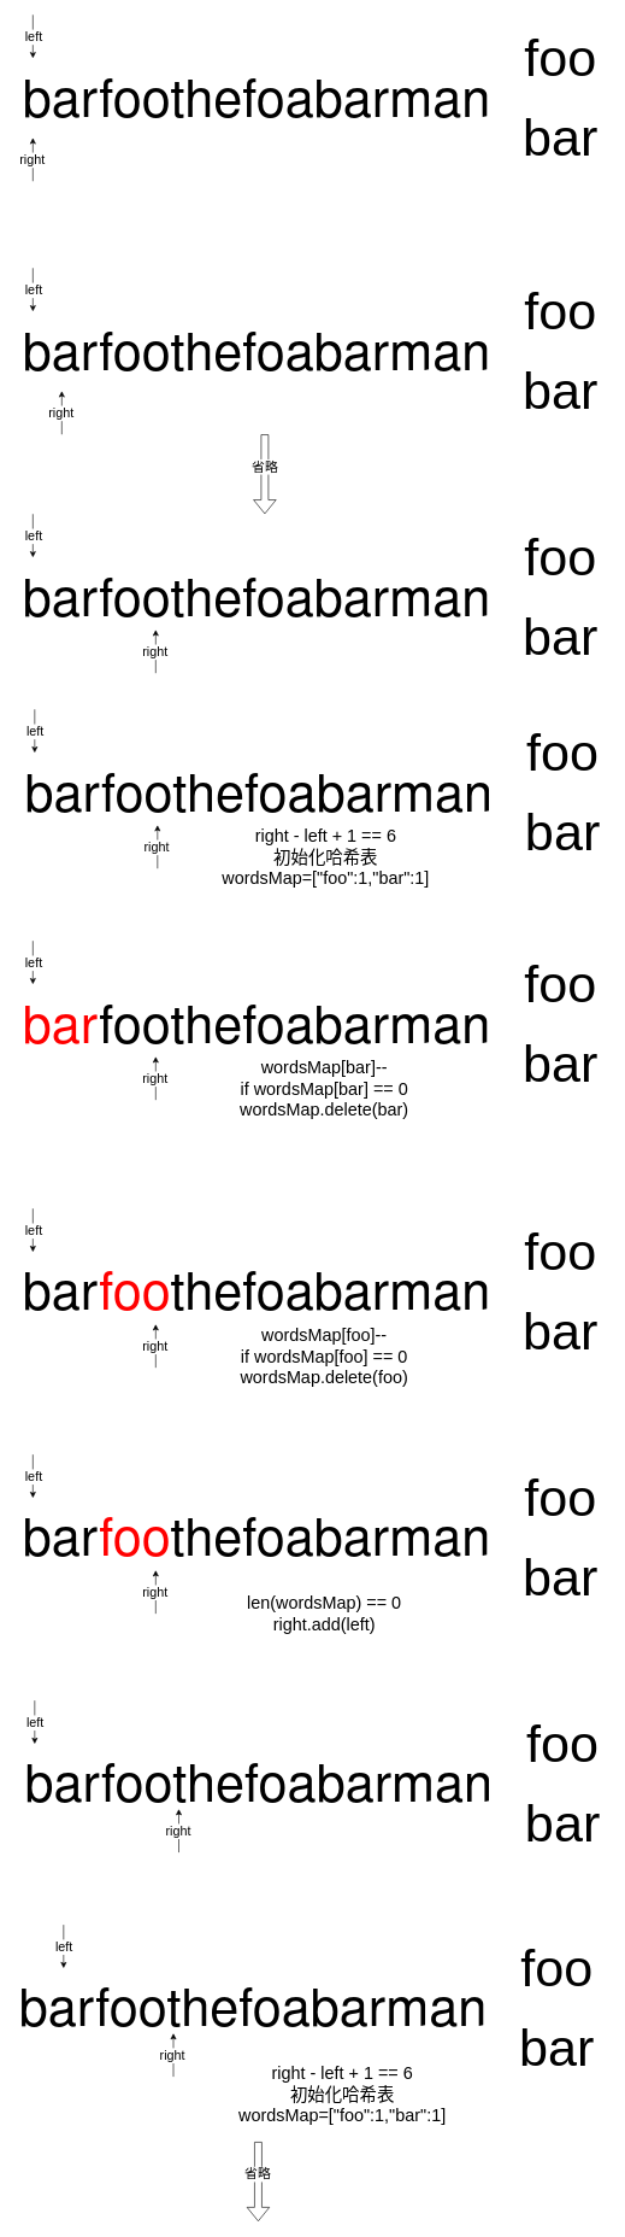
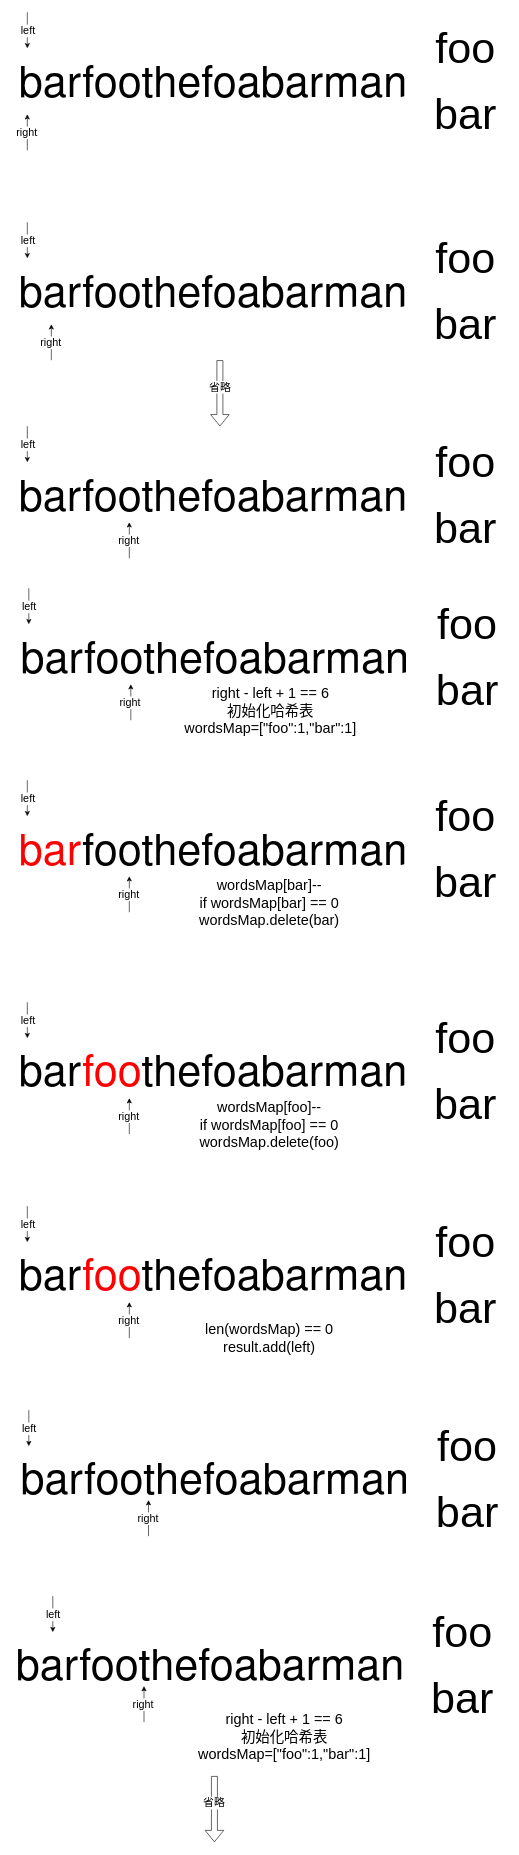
- <mxCell id="57" value="&lt;font style=&quot;font-size: 24px;&quot;&gt;len(wordsMap) == 0&lt;br&gt;right.add(left)&lt;br&gt;&lt;/font&gt;" style="text;html=1;align=center;verticalAlign=middle;resizable=0;points=[];autosize=1;strokeColor=none;fillColor=none;" parent="1" vertex="1"><mxGeometry x="327.5" y="2195" width="240" height="70" as="geometry" /></mxCell>
+ <mxCell id="57" value="&lt;font style=&quot;font-size: 24px;&quot;&gt;len(wordsMap) == 0&lt;br&gt;result.add(left)&lt;br&gt;&lt;/font&gt;" style="text;html=1;align=center;verticalAlign=middle;resizable=0;points=[];autosize=1;strokeColor=none;fillColor=none;" parent="1" vertex="1"><mxGeometry x="327.5" y="2195" width="240" height="70" as="geometry" /></mxCell>
